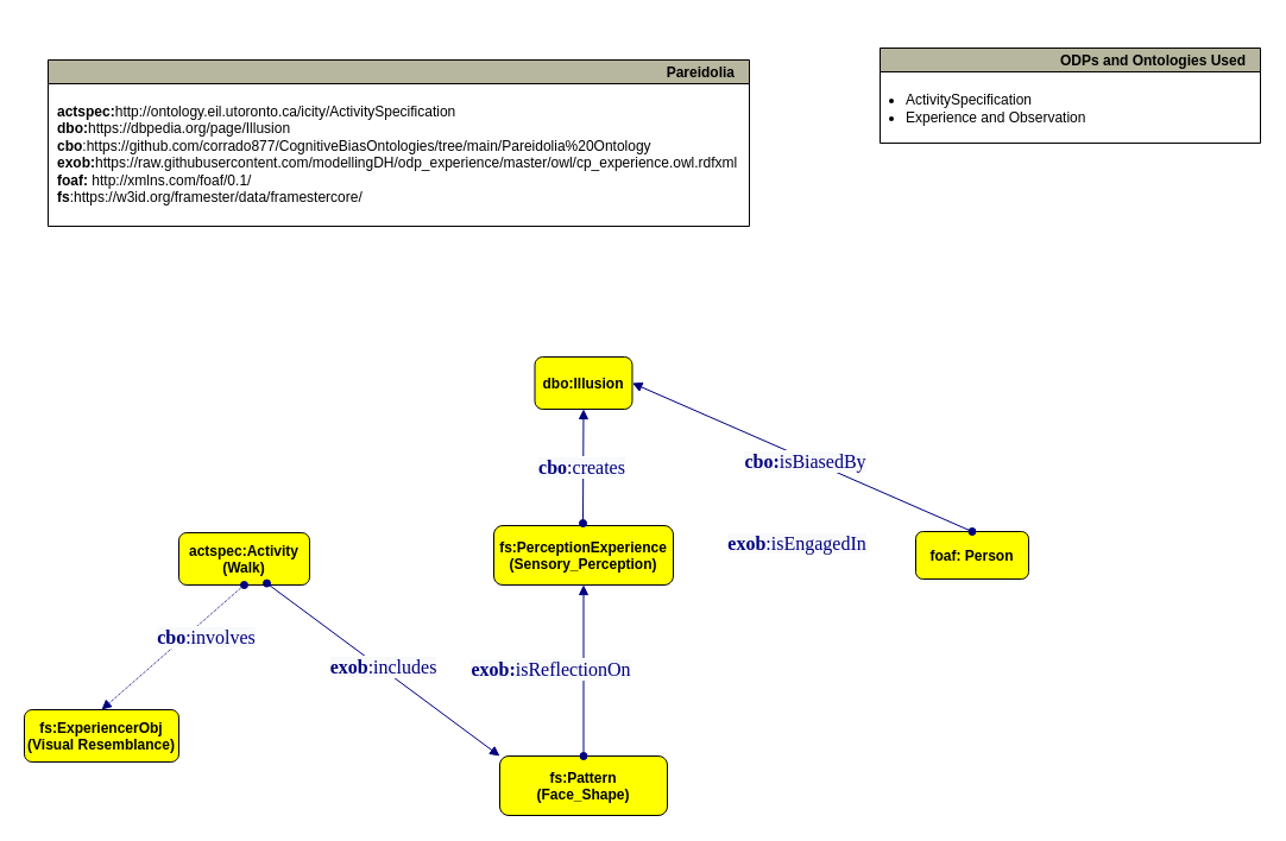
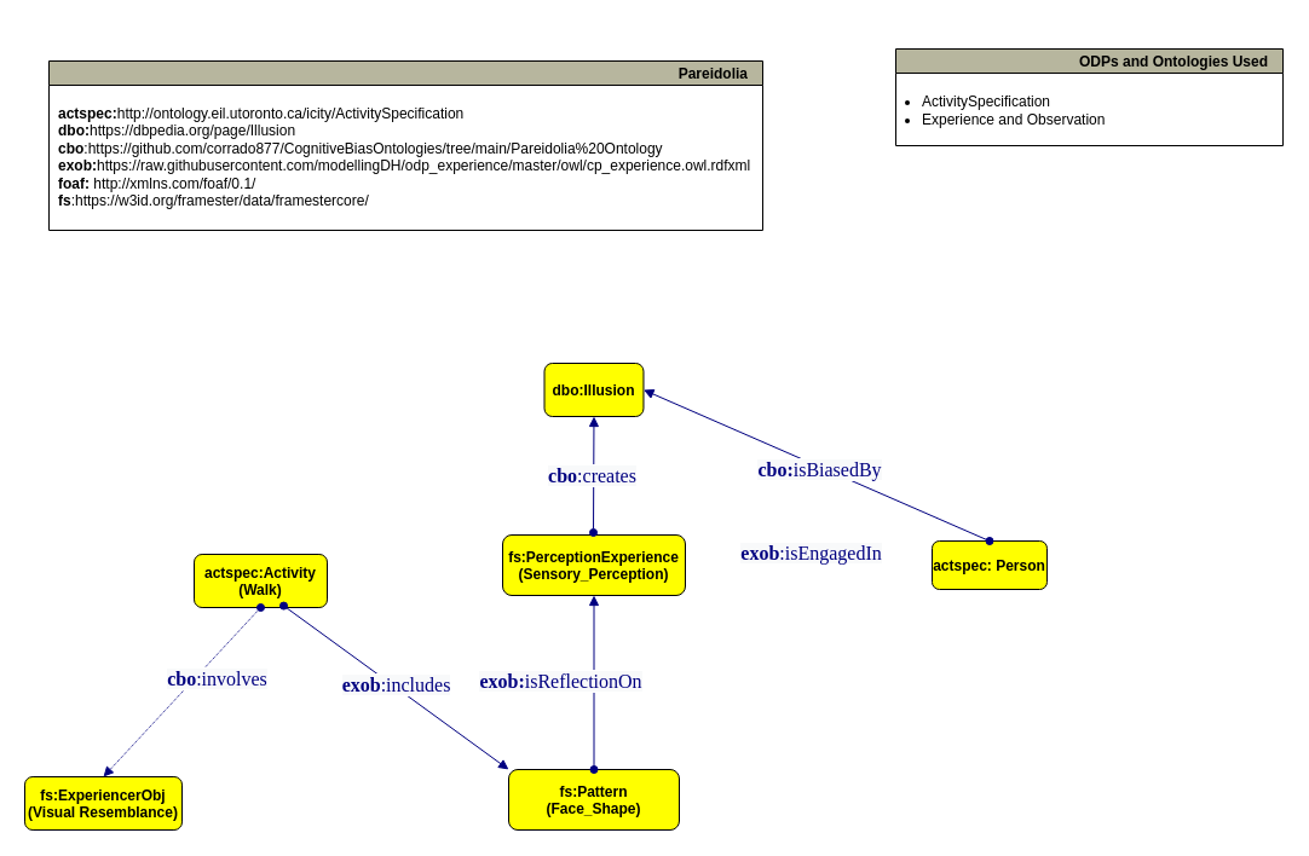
- <mxCell id="2" value="foaf: Person" style="graphMlID=n4;shape=rect;rounded=1;arcsize=30;fillColor=#ffff00;strokeColor=#000000;strokeWidth=1.0;fontStyle=1" parent="1" vertex="1"><mxGeometry x="770" y="447" width="94.97" height="40" as="geometry" /></mxCell>
+ <mxCell id="2" value="actspec: Person" style="graphMlID=n4;shape=rect;rounded=1;arcsize=30;fillColor=#ffff00;strokeColor=#000000;strokeWidth=1.0;fontStyle=1" parent="1" vertex="1"><mxGeometry x="770" y="447" width="94.97" height="40" as="geometry" /></mxCell>
- <mxCell id="4" value="actspec:Activity&#10;(Walk)" style="graphMlID=n4;shape=rect;rounded=1;arcsize=30;fillColor=#ffff00;strokeColor=#000000;strokeWidth=1.0;fontStyle=1" parent="1" vertex="1"><mxGeometry x="150" y="448" width="110" height="44" as="geometry" /></mxCell>
+ <mxCell id="4" value="actspec:Activity&#10;(Walk)" style="graphMlID=n4;shape=rect;rounded=1;arcsize=30;fillColor=#ffff00;strokeColor=#000000;strokeWidth=1.0;fontStyle=1" parent="1" vertex="1"><mxGeometry x="160" y="458" width="110" height="44" as="geometry" /></mxCell>
- <mxCell id="11" value="fs:ExperiencerObj&#10;(Visual Resemblance)" style="graphMlID=n4;shape=rect;rounded=1;arcsize=30;fillColor=#ffff00;strokeColor=#000000;strokeWidth=1.0;fontStyle=1" parent="1" vertex="1"><mxGeometry x="20" y="597" width="130" height="44" as="geometry" /></mxCell>
+ <mxCell id="11" value="fs:ExperiencerObj&#10;(Visual Resemblance)" style="graphMlID=n4;shape=rect;rounded=1;arcsize=30;fillColor=#ffff00;strokeColor=#000000;strokeWidth=1.0;fontStyle=1" parent="1" vertex="1"><mxGeometry x="20" y="642" width="130" height="44" as="geometry" /></mxCell>
